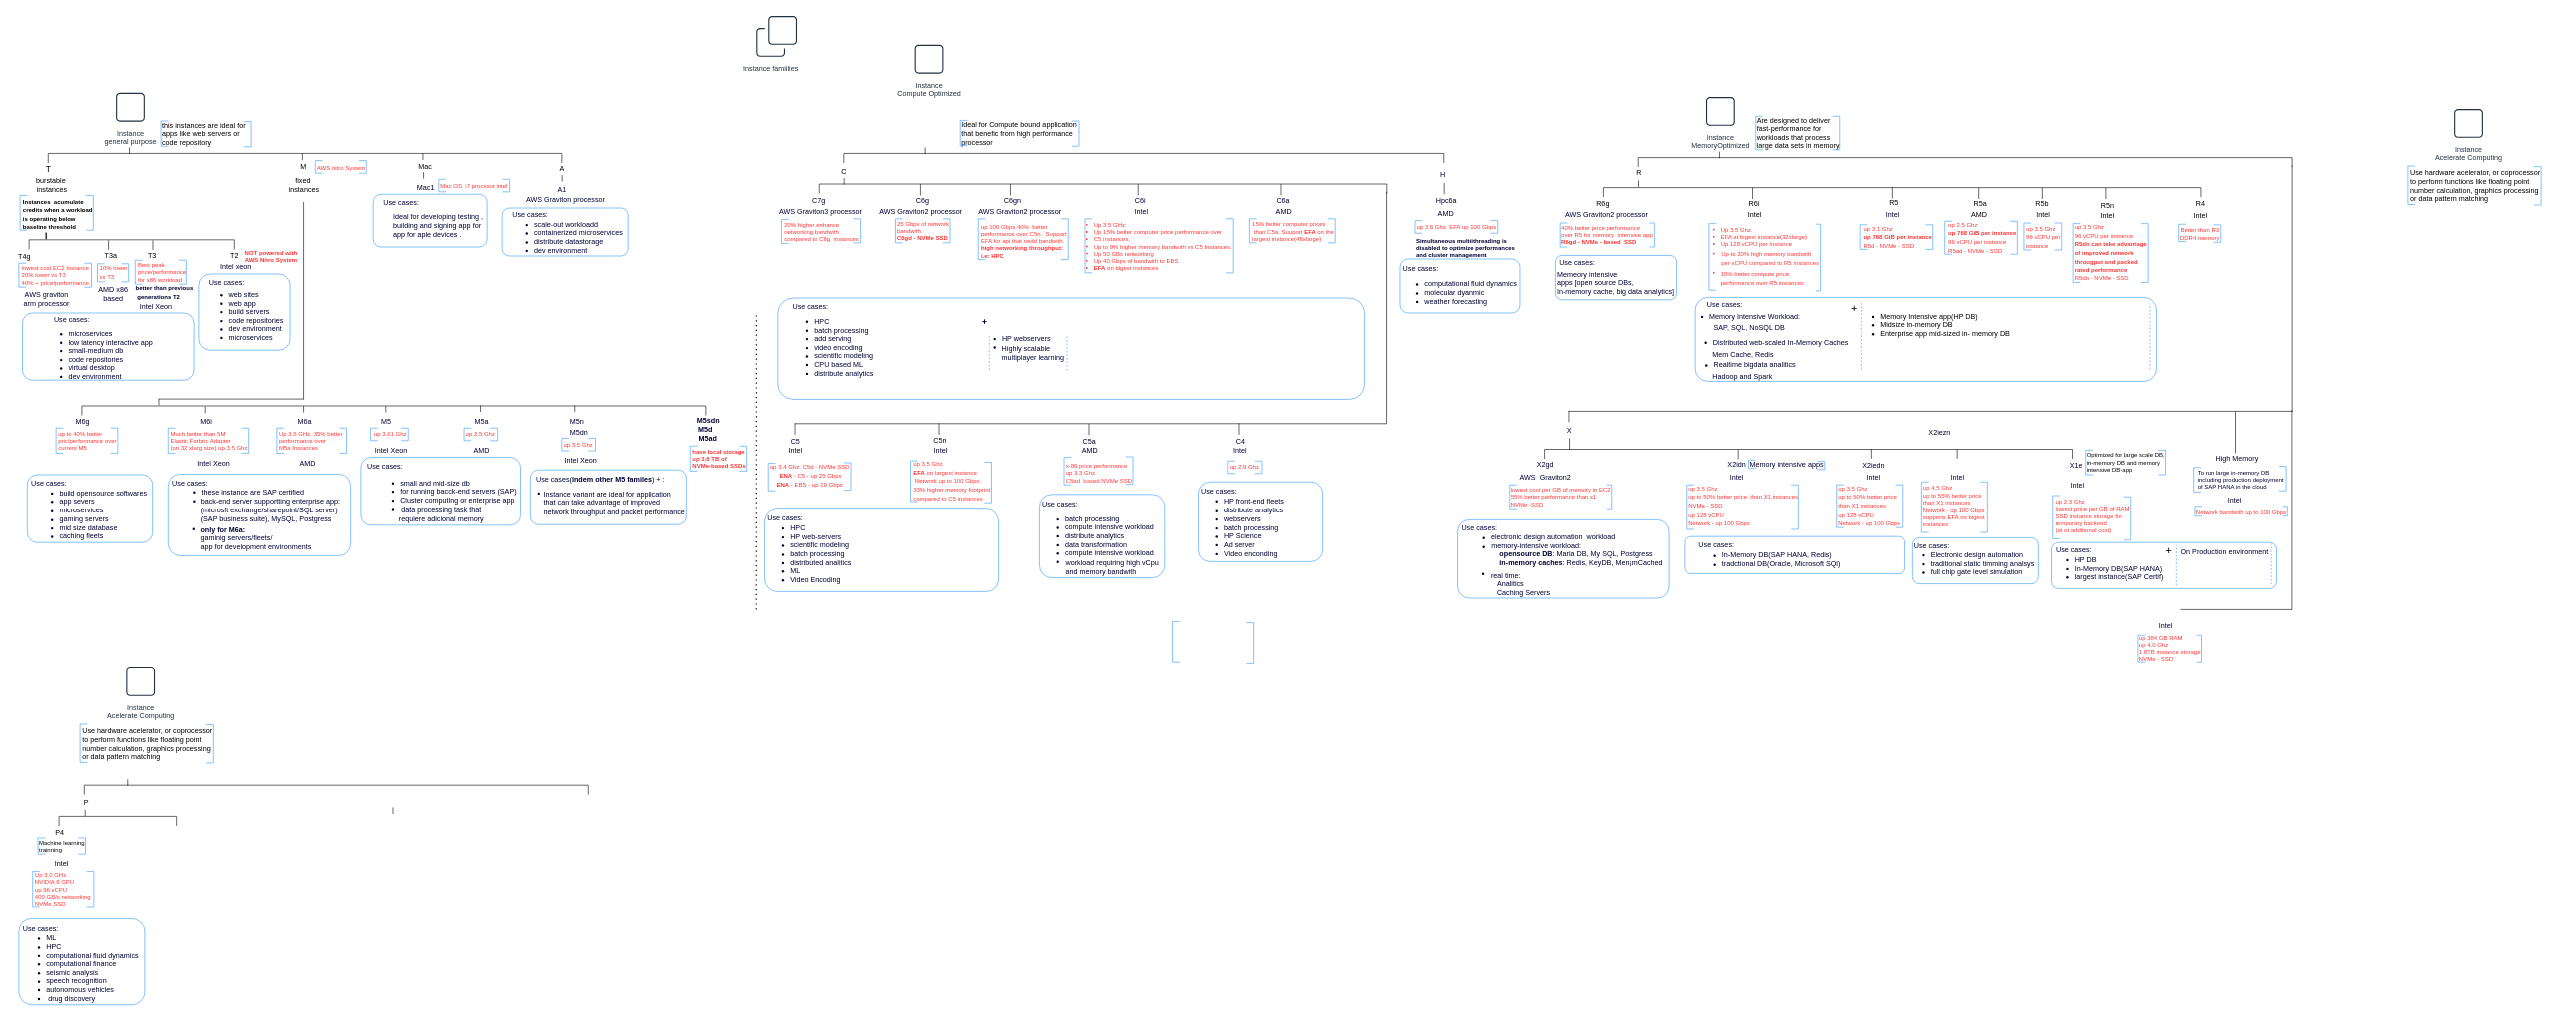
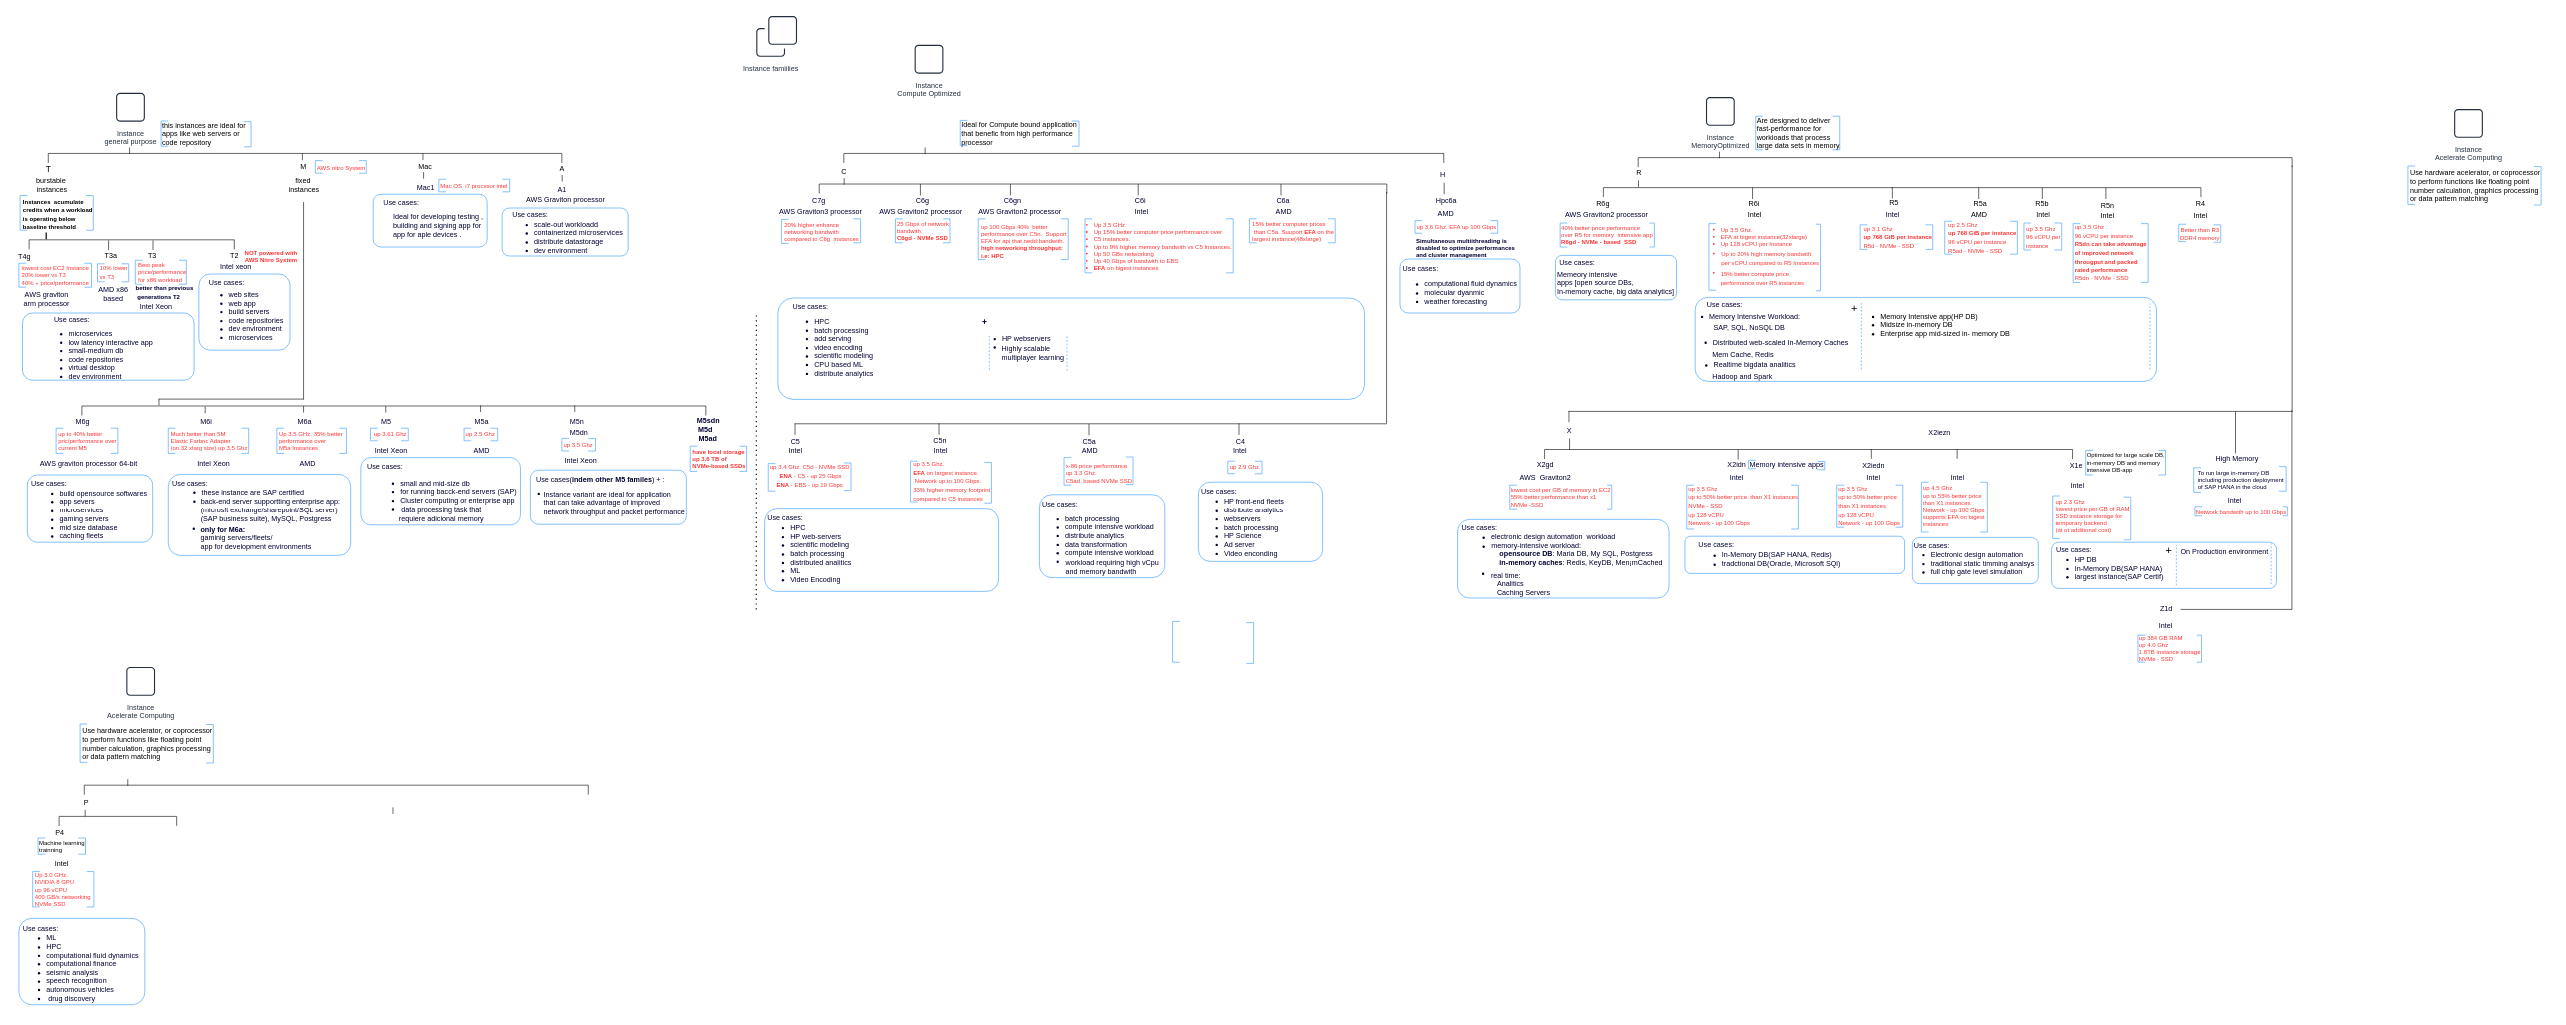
+ <mxCell id="88" value="AWS graviton processor 64-bit" style="text;html=1;align=center;verticalAlign=middle;resizable=0;points=[];autosize=1;strokeColor=none;fillColor=none;fontSize=12;fontColor=#000033;" parent="1" vertex="1"><mxGeometry x="57" y="762" width="180" height="20" as="geometry" /></mxCell>
+ <mxCell id="365" value="Z1d" style="text;html=1;align=center;verticalAlign=middle;resizable=0;points=[];autosize=1;strokeColor=none;fillColor=none;fontSize=12;fontColor=#000033;" parent="1" vertex="1"><mxGeometry x="3590" y="1005" width="40" height="20" as="geometry" /></mxCell>
